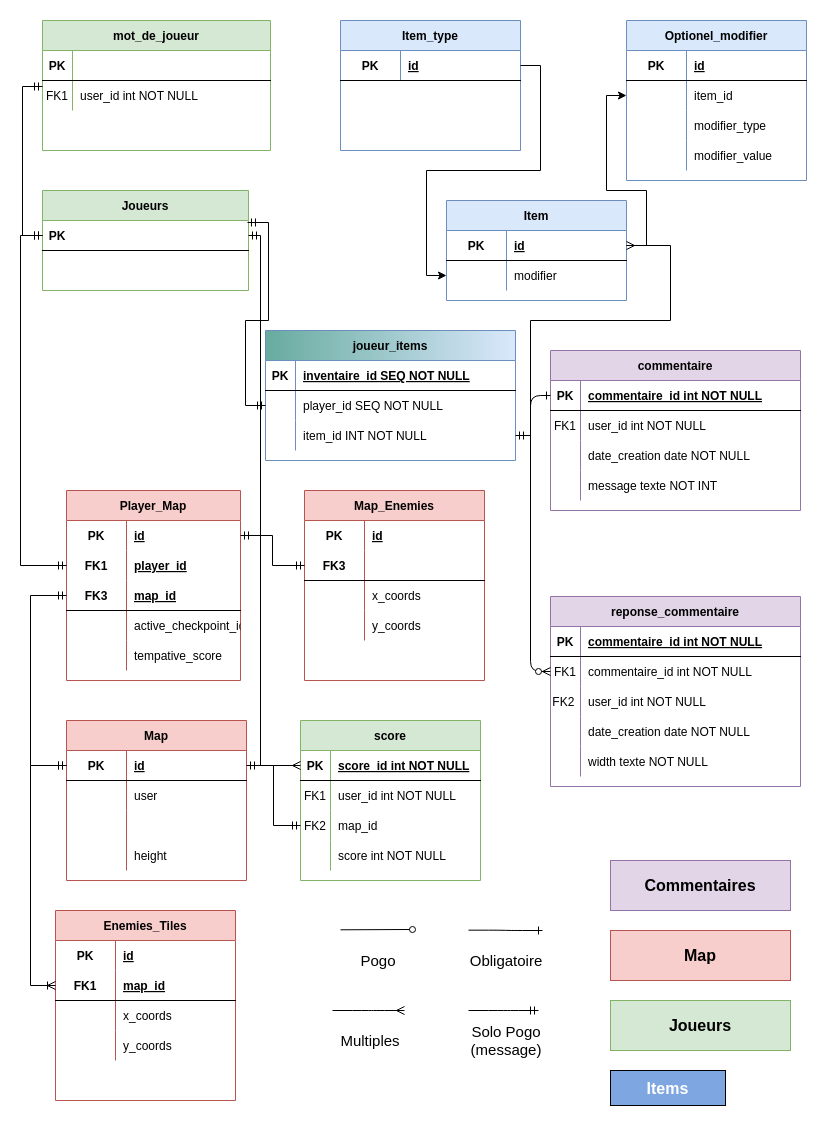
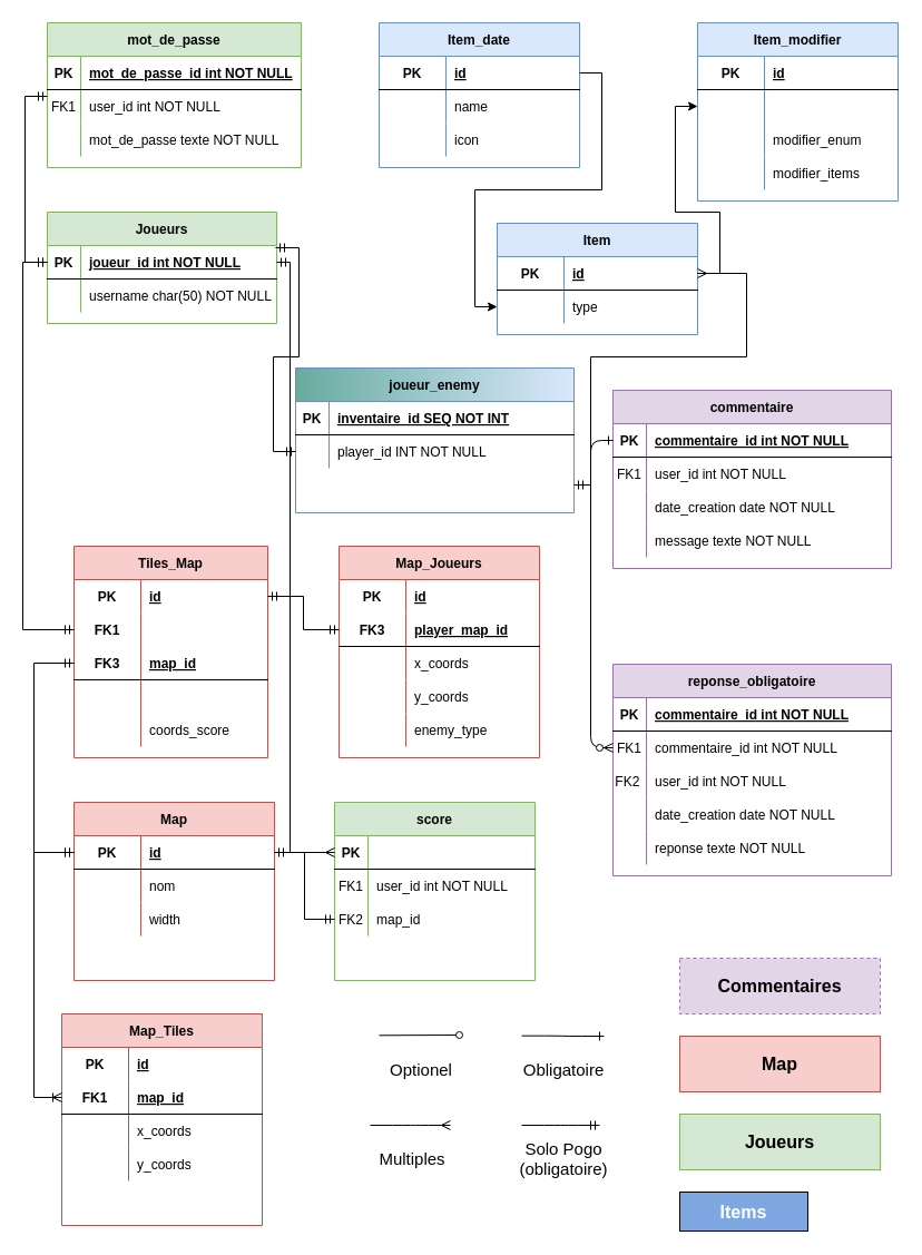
- <mxCell id="106" value="mot_de_joueur" style="shape=table;startSize=30;container=1;collapsible=1;childLayout=tableLayout;fixedRows=1;rowLines=0;fontStyle=1;align=center;resizeLast=1;fillColor=#d5e8d4;strokeColor=#82b366;" parent="1" vertex="1"><mxGeometry x="42" y="20" width="228" height="130" as="geometry" /></mxCell>
+ <mxCell id="106" value="mot_de_passe" style="shape=table;startSize=30;container=1;collapsible=1;childLayout=tableLayout;fixedRows=1;rowLines=0;fontStyle=1;align=center;resizeLast=1;fillColor=#d5e8d4;strokeColor=#82b366;" parent="1" vertex="1"><mxGeometry x="42" y="20" width="228" height="130" as="geometry" /></mxCell>
- <mxCell id="30" value="Item_type" style="shape=table;startSize=30;container=1;collapsible=1;childLayout=tableLayout;fixedRows=1;rowLines=0;fontStyle=1;align=center;resizeLast=1;swimlaneFillColor=none;strokeColor=#6c8ebf;fillColor=#dae8fc;" parent="1" vertex="1"><mxGeometry x="340" y="20" width="180" height="130" as="geometry" /></mxCell>
+ <mxCell id="30" value="Item_date" style="shape=table;startSize=30;container=1;collapsible=1;childLayout=tableLayout;fixedRows=1;rowLines=0;fontStyle=1;align=center;resizeLast=1;swimlaneFillColor=none;strokeColor=#6c8ebf;fillColor=#dae8fc;" parent="1" vertex="1"><mxGeometry x="340" y="20" width="180" height="130" as="geometry" /></mxCell>
- <mxCell id="40" value="Optionel_modifier" style="shape=table;startSize=30;container=1;collapsible=1;childLayout=tableLayout;fixedRows=1;rowLines=0;fontStyle=1;align=center;resizeLast=1;fillColor=#dae8fc;strokeColor=#6c8ebf;" parent="1" vertex="1"><mxGeometry x="626" y="20" width="180" height="160" as="geometry" /></mxCell>
+ <mxCell id="40" value="Item_modifier" style="shape=table;startSize=30;container=1;collapsible=1;childLayout=tableLayout;fixedRows=1;rowLines=0;fontStyle=1;align=center;resizeLast=1;fillColor=#dae8fc;strokeColor=#6c8ebf;" parent="1" vertex="1"><mxGeometry x="626" y="20" width="180" height="160" as="geometry" /></mxCell>
+ <mxCell id="109" value="mot_de_passe_id int NOT NULL " style="shape=partialRectangle;overflow=hidden;connectable=0;fillColor=none;top=0;left=0;bottom=0;right=0;align=left;spacingLeft=6;fontStyle=5;" parent="107" vertex="1"><mxGeometry x="30" width="198" height="30" as="geometry"><mxRectangle width="198" height="30" as="alternateBounds" /></mxGeometry></mxCell>
+ <mxCell id="36" value="name" style="shape=partialRectangle;connectable=0;fillColor=none;top=0;left=0;bottom=0;right=0;align=left;spacingLeft=6;overflow=hidden;" parent="34" vertex="1"><mxGeometry x="60" width="120" height="30" as="geometry"><mxRectangle width="120" height="30" as="alternateBounds" /></mxGeometry></mxCell>
- <mxCell id="46" value="item_id" style="shape=partialRectangle;connectable=0;fillColor=none;top=0;left=0;bottom=0;right=0;align=left;spacingLeft=6;overflow=hidden;" parent="44" vertex="1"><mxGeometry x="60" width="120" height="30" as="geometry"><mxRectangle width="120" height="30" as="alternateBounds" /></mxGeometry></mxCell>
+ <mxCell id="115" value="mot_de_passe texte NOT NULL" style="shape=partialRectangle;overflow=hidden;connectable=0;fillColor=none;top=0;left=0;bottom=0;right=0;align=left;spacingLeft=6;" parent="113" vertex="1"><mxGeometry x="30" width="198" height="30" as="geometry"><mxRectangle width="198" height="30" as="alternateBounds" /></mxGeometry></mxCell>
+ <mxCell id="39" value="icon" style="shape=partialRectangle;connectable=0;fillColor=none;top=0;left=0;bottom=0;right=0;align=left;spacingLeft=6;overflow=hidden;" parent="37" vertex="1"><mxGeometry x="60" width="120" height="30" as="geometry"><mxRectangle width="120" height="30" as="alternateBounds" /></mxGeometry></mxCell>
- <mxCell id="49" value="modifier_type" style="shape=partialRectangle;connectable=0;fillColor=none;top=0;left=0;bottom=0;right=0;align=left;spacingLeft=6;overflow=hidden;" parent="47" vertex="1"><mxGeometry x="60" width="120" height="30" as="geometry"><mxRectangle width="120" height="30" as="alternateBounds" /></mxGeometry></mxCell>
+ <mxCell id="49" value="modifier_enum" style="shape=partialRectangle;connectable=0;fillColor=none;top=0;left=0;bottom=0;right=0;align=left;spacingLeft=6;overflow=hidden;" parent="47" vertex="1"><mxGeometry x="60" width="120" height="30" as="geometry"><mxRectangle width="120" height="30" as="alternateBounds" /></mxGeometry></mxCell>
- <mxCell id="52" value="modifier_value" style="shape=partialRectangle;connectable=0;fillColor=none;top=0;left=0;bottom=0;right=0;align=left;spacingLeft=6;overflow=hidden;" parent="50" vertex="1"><mxGeometry x="60" width="120" height="30" as="geometry"><mxRectangle width="120" height="30" as="alternateBounds" /></mxGeometry></mxCell>
+ <mxCell id="52" value="modifier_items" style="shape=partialRectangle;connectable=0;fillColor=none;top=0;left=0;bottom=0;right=0;align=left;spacingLeft=6;overflow=hidden;" parent="50" vertex="1"><mxGeometry x="60" width="120" height="30" as="geometry"><mxRectangle width="120" height="30" as="alternateBounds" /></mxGeometry></mxCell>
+ <mxCell id="73" value="joueur_id int NOT NULL " style="shape=partialRectangle;overflow=hidden;connectable=0;fillColor=none;top=0;left=0;bottom=0;right=0;align=left;spacingLeft=6;fontStyle=5;" parent="71" vertex="1"><mxGeometry x="30" width="176" height="30" as="geometry"><mxRectangle width="176" height="30" as="alternateBounds" /></mxGeometry></mxCell>
+ <mxCell id="76" value="username char(50) NOT NULL" style="shape=partialRectangle;overflow=hidden;connectable=0;fillColor=none;top=0;left=0;bottom=0;right=0;align=left;spacingLeft=6;" parent="74" vertex="1"><mxGeometry x="30" width="176" height="30" as="geometry"><mxRectangle width="176" height="30" as="alternateBounds" /></mxGeometry></mxCell>
- <mxCell id="59" value="modifier" style="shape=partialRectangle;connectable=0;fillColor=none;top=0;left=0;bottom=0;right=0;align=left;spacingLeft=6;overflow=hidden;" parent="57" vertex="1"><mxGeometry x="60" width="120" height="30" as="geometry"><mxRectangle width="120" height="30" as="alternateBounds" /></mxGeometry></mxCell>
+ <mxCell id="59" value="type" style="shape=partialRectangle;connectable=0;fillColor=none;top=0;left=0;bottom=0;right=0;align=left;spacingLeft=6;overflow=hidden;" parent="57" vertex="1"><mxGeometry x="60" width="120" height="30" as="geometry"><mxRectangle width="120" height="30" as="alternateBounds" /></mxGeometry></mxCell>
- <mxCell id="60" value="joueur_items" style="shape=table;startSize=30;container=1;collapsible=1;childLayout=tableLayout;fixedRows=1;rowLines=0;fontStyle=1;align=center;resizeLast=1;fillColor=#dae8fc;strokeColor=#6c8ebf;gradientDirection=west;gradientColor=#67AB9F;" parent="1" vertex="1"><mxGeometry x="265" y="330" width="250" height="130" as="geometry" /></mxCell>
+ <mxCell id="60" value="joueur_enemy" style="shape=table;startSize=30;container=1;collapsible=1;childLayout=tableLayout;fixedRows=1;rowLines=0;fontStyle=1;align=center;resizeLast=1;fillColor=#dae8fc;strokeColor=#6c8ebf;gradientDirection=west;gradientColor=#67AB9F;" parent="1" vertex="1"><mxGeometry x="265" y="330" width="250" height="130" as="geometry" /></mxCell>
- <mxCell id="63" value="inventaire_id SEQ NOT NULL" style="shape=partialRectangle;overflow=hidden;connectable=0;fillColor=none;top=0;left=0;bottom=0;right=0;align=left;spacingLeft=6;fontStyle=5;" parent="61" vertex="1"><mxGeometry x="30" width="220" height="30" as="geometry"><mxRectangle width="220" height="30" as="alternateBounds" /></mxGeometry></mxCell>
+ <mxCell id="63" value="inventaire_id SEQ NOT INT" style="shape=partialRectangle;overflow=hidden;connectable=0;fillColor=none;top=0;left=0;bottom=0;right=0;align=left;spacingLeft=6;fontStyle=5;" parent="61" vertex="1"><mxGeometry x="30" width="220" height="30" as="geometry"><mxRectangle width="220" height="30" as="alternateBounds" /></mxGeometry></mxCell>
- <mxCell id="66" value="player_id SEQ NOT NULL" style="shape=partialRectangle;overflow=hidden;connectable=0;fillColor=none;top=0;left=0;bottom=0;right=0;align=left;spacingLeft=6;" parent="64" vertex="1"><mxGeometry x="30" width="220" height="30" as="geometry"><mxRectangle width="220" height="30" as="alternateBounds" /></mxGeometry></mxCell>
+ <mxCell id="66" value="player_id INT NOT NULL" style="shape=partialRectangle;overflow=hidden;connectable=0;fillColor=none;top=0;left=0;bottom=0;right=0;align=left;spacingLeft=6;" parent="64" vertex="1"><mxGeometry x="30" width="220" height="30" as="geometry"><mxRectangle width="220" height="30" as="alternateBounds" /></mxGeometry></mxCell>
- <mxCell id="69" value="item_id INT NOT NULL" style="shape=partialRectangle;overflow=hidden;connectable=0;fillColor=none;top=0;left=0;bottom=0;right=0;align=left;spacingLeft=6;" parent="67" vertex="1"><mxGeometry x="30" width="220" height="30" as="geometry"><mxRectangle width="220" height="30" as="alternateBounds" /></mxGeometry></mxCell>
- <mxCell id="89" value="message texte NOT INT" style="shape=partialRectangle;overflow=hidden;connectable=0;fillColor=none;top=0;left=0;bottom=0;right=0;align=left;spacingLeft=6;" parent="87" vertex="1"><mxGeometry x="30" width="220" height="30" as="geometry"><mxRectangle width="220" height="30" as="alternateBounds" /></mxGeometry></mxCell>
+ <mxCell id="89" value="message texte NOT NULL" style="shape=partialRectangle;overflow=hidden;connectable=0;fillColor=none;top=0;left=0;bottom=0;right=0;align=left;spacingLeft=6;" parent="87" vertex="1"><mxGeometry x="30" width="220" height="30" as="geometry"><mxRectangle width="220" height="30" as="alternateBounds" /></mxGeometry></mxCell>
- <mxCell id="159" value="Player_Map" style="shape=table;startSize=30;container=1;collapsible=1;childLayout=tableLayout;fixedRows=1;rowLines=0;fontStyle=1;align=center;resizeLast=1;fillColor=#f8cecc;strokeColor=#b85450;gradientColor=none;gradientDirection=radial;" parent="1" vertex="1"><mxGeometry x="66" y="490" width="174" height="190" as="geometry" /></mxCell>
+ <mxCell id="159" value="Tiles_Map" style="shape=table;startSize=30;container=1;collapsible=1;childLayout=tableLayout;fixedRows=1;rowLines=0;fontStyle=1;align=center;resizeLast=1;fillColor=#f8cecc;strokeColor=#b85450;gradientColor=none;gradientDirection=radial;" parent="1" vertex="1"><mxGeometry x="66" y="490" width="174" height="190" as="geometry" /></mxCell>
- <mxCell id="131" value="Map_Enemies" style="shape=table;startSize=30;container=1;collapsible=1;childLayout=tableLayout;fixedRows=1;rowLines=0;fontStyle=1;align=center;resizeLast=1;fillColor=#f8cecc;strokeColor=#b85450;" parent="1" vertex="1"><mxGeometry x="304" y="490" width="180" height="190" as="geometry" /></mxCell>
+ <mxCell id="131" value="Map_Joueurs" style="shape=table;startSize=30;container=1;collapsible=1;childLayout=tableLayout;fixedRows=1;rowLines=0;fontStyle=1;align=center;resizeLast=1;fillColor=#f8cecc;strokeColor=#b85450;" parent="1" vertex="1"><mxGeometry x="304" y="490" width="180" height="190" as="geometry" /></mxCell>
- <mxCell id="165" value="player_id" style="shape=partialRectangle;connectable=0;fillColor=none;top=0;left=0;bottom=0;right=0;align=left;spacingLeft=6;fontStyle=5;overflow=hidden;" parent="163" vertex="1"><mxGeometry x="60" width="114" height="30" as="geometry"><mxRectangle width="114" height="30" as="alternateBounds" /></mxGeometry></mxCell>
+ <mxCell id="137" value="player_map_id" style="shape=partialRectangle;connectable=0;fillColor=none;top=0;left=0;bottom=0;right=0;align=left;spacingLeft=6;fontStyle=5;overflow=hidden;" parent="135" vertex="1"><mxGeometry x="60" width="120" height="30" as="geometry"><mxRectangle width="120" height="30" as="alternateBounds" /></mxGeometry></mxCell>
- <mxCell id="90" value="reponse_commentaire" style="shape=table;startSize=30;container=1;collapsible=1;childLayout=tableLayout;fixedRows=1;rowLines=0;fontStyle=1;align=center;resizeLast=1;fillColor=#e1d5e7;strokeColor=#9673a6;" parent="1" vertex="1"><mxGeometry x="550" y="596" width="250" height="190" as="geometry"><mxRectangle x="80" y="520" width="120" height="30" as="alternateBounds" /></mxGeometry></mxCell>
+ <mxCell id="90" value="reponse_obligatoire" style="shape=table;startSize=30;container=1;collapsible=1;childLayout=tableLayout;fixedRows=1;rowLines=0;fontStyle=1;align=center;resizeLast=1;fillColor=#e1d5e7;strokeColor=#9673a6;" parent="1" vertex="1"><mxGeometry x="550" y="596" width="250" height="190" as="geometry"><mxRectangle x="80" y="520" width="120" height="30" as="alternateBounds" /></mxGeometry></mxCell>
- <mxCell id="171" value="active_checkpoint_id" style="shape=partialRectangle;connectable=0;fillColor=none;top=0;left=0;bottom=0;right=0;align=left;spacingLeft=6;overflow=hidden;" parent="169" vertex="1"><mxGeometry x="60" width="114" height="30" as="geometry"><mxRectangle width="114" height="30" as="alternateBounds" /></mxGeometry></mxCell>
- <mxCell id="174" value="tempative_score" style="shape=partialRectangle;connectable=0;fillColor=none;top=0;left=0;bottom=0;right=0;align=left;spacingLeft=6;overflow=hidden;" parent="172" vertex="1"><mxGeometry x="60" width="114" height="30" as="geometry"><mxRectangle width="114" height="30" as="alternateBounds" /></mxGeometry></mxCell>
+ <mxCell id="174" value="coords_score" style="shape=partialRectangle;connectable=0;fillColor=none;top=0;left=0;bottom=0;right=0;align=left;spacingLeft=6;overflow=hidden;" parent="172" vertex="1"><mxGeometry x="60" width="114" height="30" as="geometry"><mxRectangle width="114" height="30" as="alternateBounds" /></mxGeometry></mxCell>
+ <mxCell id="146" value="enemy_type" style="shape=partialRectangle;connectable=0;fillColor=none;top=0;left=0;bottom=0;right=0;align=left;spacingLeft=6;overflow=hidden;" parent="144" vertex="1"><mxGeometry x="60" width="120" height="30" as="geometry"><mxRectangle width="120" height="30" as="alternateBounds" /></mxGeometry></mxCell>
- <mxCell id="105" value="width texte NOT NULL" style="shape=partialRectangle;overflow=hidden;connectable=0;fillColor=none;top=0;left=0;bottom=0;right=0;align=left;spacingLeft=6;" parent="103" vertex="1"><mxGeometry x="30" width="220" height="30" as="geometry"><mxRectangle width="220" height="30" as="alternateBounds" /></mxGeometry></mxCell>
+ <mxCell id="105" value="reponse texte NOT NULL" style="shape=partialRectangle;overflow=hidden;connectable=0;fillColor=none;top=0;left=0;bottom=0;right=0;align=left;spacingLeft=6;" parent="103" vertex="1"><mxGeometry x="30" width="220" height="30" as="geometry"><mxRectangle width="220" height="30" as="alternateBounds" /></mxGeometry></mxCell>
- <mxCell id="120" value="score_id int NOT NULL " style="shape=partialRectangle;overflow=hidden;connectable=0;fillColor=none;top=0;left=0;bottom=0;right=0;align=left;spacingLeft=6;fontStyle=5;" parent="118" vertex="1"><mxGeometry x="30" width="150" height="30" as="geometry"><mxRectangle width="150" height="30" as="alternateBounds" /></mxGeometry></mxCell>
- <mxCell id="8" value="user" style="shape=partialRectangle;connectable=0;fillColor=none;top=0;left=0;bottom=0;right=0;align=left;spacingLeft=6;overflow=hidden;" parent="6" vertex="1"><mxGeometry x="60" width="120" height="30" as="geometry"><mxRectangle width="120" height="30" as="alternateBounds" /></mxGeometry></mxCell>
+ <mxCell id="8" value="nom" style="shape=partialRectangle;connectable=0;fillColor=none;top=0;left=0;bottom=0;right=0;align=left;spacingLeft=6;overflow=hidden;" parent="6" vertex="1"><mxGeometry x="60" width="120" height="30" as="geometry"><mxRectangle width="120" height="30" as="alternateBounds" /></mxGeometry></mxCell>
+ <mxCell id="11" value="width" style="shape=partialRectangle;connectable=0;fillColor=none;top=0;left=0;bottom=0;right=0;align=left;spacingLeft=6;overflow=hidden;" parent="9" vertex="1"><mxGeometry x="60" width="120" height="30" as="geometry"><mxRectangle width="120" height="30" as="alternateBounds" /></mxGeometry></mxCell>
- <mxCell id="14" value="height" style="shape=partialRectangle;connectable=0;fillColor=none;top=0;left=0;bottom=0;right=0;align=left;spacingLeft=6;overflow=hidden;" parent="12" vertex="1"><mxGeometry x="60" width="120" height="30" as="geometry"><mxRectangle width="120" height="30" as="alternateBounds" /></mxGeometry></mxCell>
- <mxCell id="129" value="score int NOT NULL" style="shape=partialRectangle;overflow=hidden;connectable=0;fillColor=none;top=0;left=0;bottom=0;right=0;align=left;spacingLeft=6;" parent="127" vertex="1"><mxGeometry x="30" width="150" height="30" as="geometry"><mxRectangle width="150" height="30" as="alternateBounds" /></mxGeometry></mxCell>
- <mxCell id="150" value="Commentaires" style="rounded=0;whiteSpace=wrap;html=1;fillColor=#e1d5e7;strokeColor=#9673a6;fontSize=16;fontStyle=1" parent="1" vertex="1"><mxGeometry x="610" y="860" width="180" height="50" as="geometry" /></mxCell>
+ <mxCell id="150" value="Commentaires" style="rounded=0;whiteSpace=wrap;html=1;fillColor=#e1d5e7;strokeColor=#9673a6;fontSize=16;fontStyle=1;dashed=1;" parent="1" vertex="1"><mxGeometry x="610" y="860" width="180" height="50" as="geometry" /></mxCell>
- <mxCell id="15" value="Enemies_Tiles" style="shape=table;startSize=30;container=1;collapsible=1;childLayout=tableLayout;fixedRows=1;rowLines=0;fontStyle=1;align=center;resizeLast=1;fillColor=#f8cecc;strokeColor=#b85450;" parent="1" vertex="1"><mxGeometry x="55" y="910" width="180" height="190" as="geometry" /></mxCell>
+ <mxCell id="15" value="Map_Tiles" style="shape=table;startSize=30;container=1;collapsible=1;childLayout=tableLayout;fixedRows=1;rowLines=0;fontStyle=1;align=center;resizeLast=1;fillColor=#f8cecc;strokeColor=#b85450;" parent="1" vertex="1"><mxGeometry x="55" y="910" width="180" height="190" as="geometry" /></mxCell>
- <mxCell id="152" value="&lt;font color=&quot;#000000&quot;&gt;Pogo&lt;/font&gt;" style="text;html=1;strokeColor=none;fillColor=none;align=center;verticalAlign=middle;whiteSpace=wrap;rounded=0;fontColor=#FFFFFF;fontSize=15;" parent="1" vertex="1"><mxGeometry x="340" y="940" width="76" height="40" as="geometry" /></mxCell>
+ <mxCell id="152" value="&lt;font color=&quot;#000000&quot;&gt;Optionel&lt;/font&gt;" style="text;html=1;strokeColor=none;fillColor=none;align=center;verticalAlign=middle;whiteSpace=wrap;rounded=0;fontColor=#FFFFFF;fontSize=15;" parent="1" vertex="1"><mxGeometry x="340" y="940" width="76" height="40" as="geometry" /></mxCell>
- <mxCell id="158" value="&lt;font color=&quot;#000000&quot;&gt;Solo Pogo (message)&lt;/font&gt;" style="text;html=1;strokeColor=none;fillColor=none;align=center;verticalAlign=middle;whiteSpace=wrap;rounded=0;fontColor=#FFFFFF;fontSize=15;" parent="1" vertex="1"><mxGeometry x="468" y="1020" width="76" height="40" as="geometry" /></mxCell>
+ <mxCell id="158" value="&lt;font color=&quot;#000000&quot;&gt;Solo Pogo (obligatoire)&lt;/font&gt;" style="text;html=1;strokeColor=none;fillColor=none;align=center;verticalAlign=middle;whiteSpace=wrap;rounded=0;fontColor=#FFFFFF;fontSize=15;" parent="1" vertex="1"><mxGeometry x="468" y="1020" width="76" height="40" as="geometry" /></mxCell>
